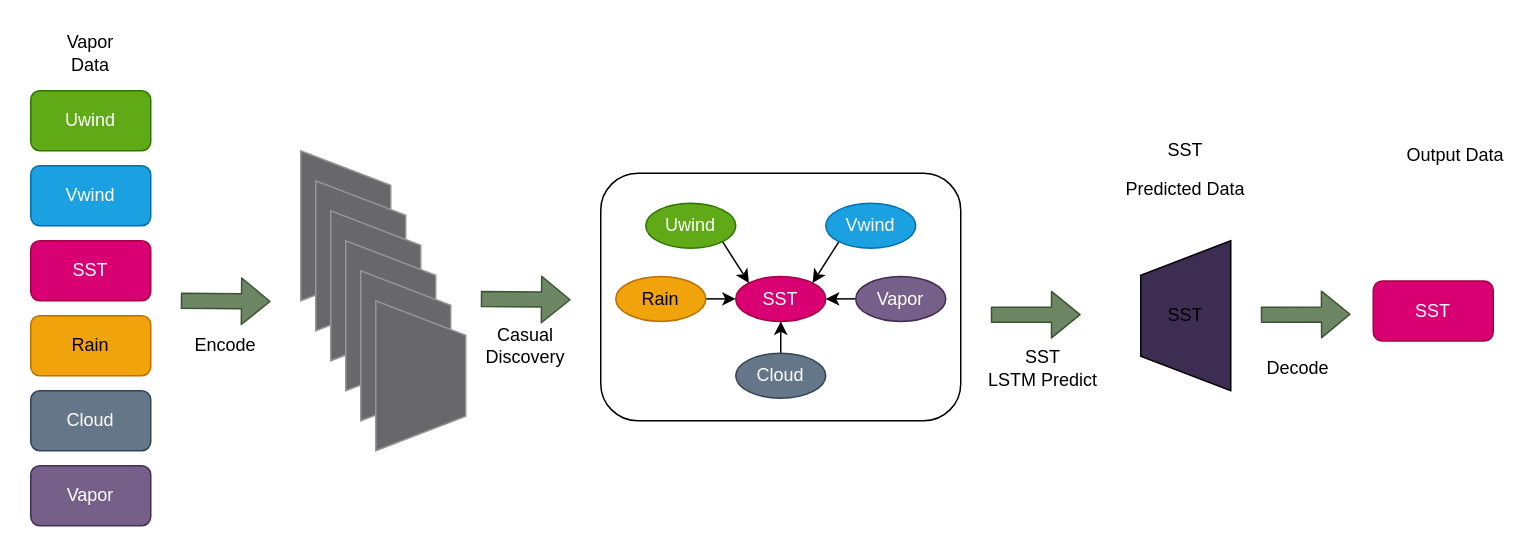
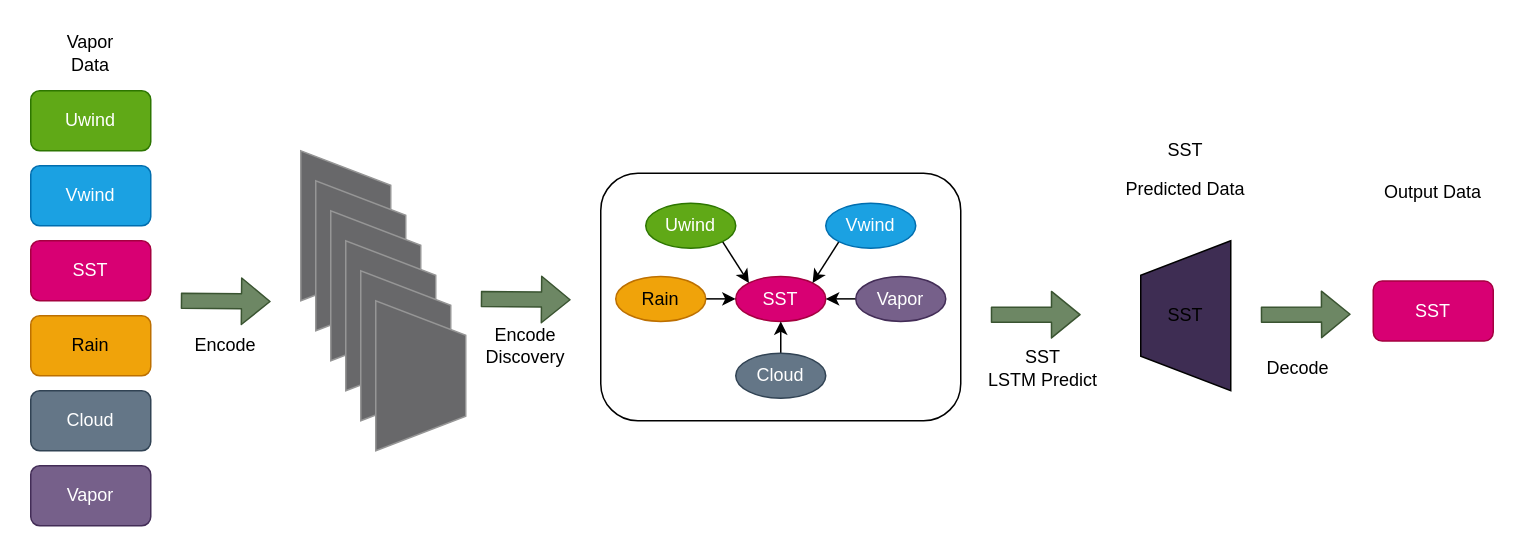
- <mxCell id="36" value="Output Data" style="text;html=1;strokeColor=none;fillColor=none;align=center;verticalAlign=middle;whiteSpace=wrap;rounded=0;" vertex="1" parent="1"><mxGeometry x="925" y="88.13" width="90" height="30" as="geometry" /></mxCell>
+ <mxCell id="36" value="Output Data" style="text;html=1;strokeColor=none;fillColor=none;align=center;verticalAlign=middle;whiteSpace=wrap;rounded=0;" vertex="1" parent="1"><mxGeometry x="910" y="113.13" width="90" height="30" as="geometry" /></mxCell>
- <mxCell id="18" value="Casual&lt;br&gt;Discovery" style="text;html=1;strokeColor=none;fillColor=none;align=center;verticalAlign=middle;whiteSpace=wrap;rounded=0;" parent="1" vertex="1"><mxGeometry x="320" y="215" width="60" height="30" as="geometry" /></mxCell>
+ <mxCell id="18" value="Encode&lt;br&gt;Discovery" style="text;html=1;strokeColor=none;fillColor=none;align=center;verticalAlign=middle;whiteSpace=wrap;rounded=0;" parent="1" vertex="1"><mxGeometry x="320" y="215" width="60" height="30" as="geometry" /></mxCell>
